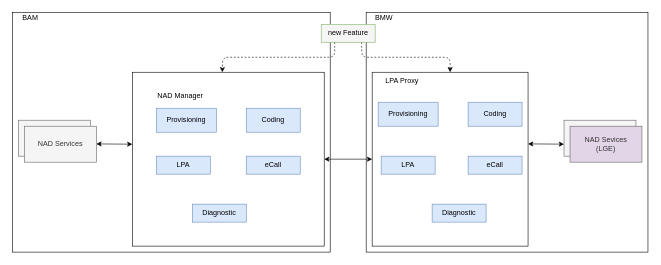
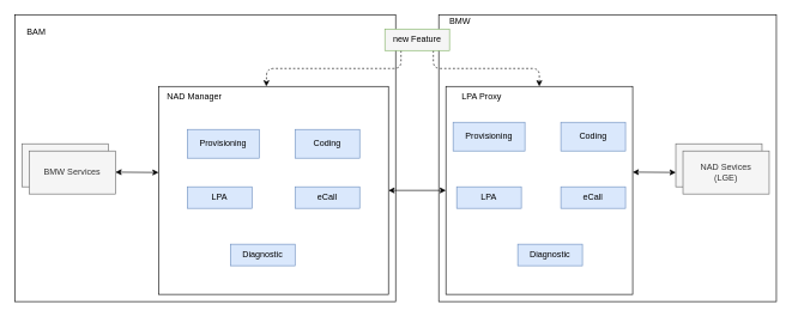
- <mxCell id="3" value="BAM" style="text;html=1;strokeColor=none;fillColor=none;align=center;verticalAlign=middle;whiteSpace=wrap;rounded=0;" vertex="1" parent="1"><mxGeometry x="30" y="20" width="40" height="20" as="geometry" /></mxCell>
+ <mxCell id="3" value="BAM" style="text;html=1;strokeColor=none;fillColor=none;align=center;verticalAlign=middle;whiteSpace=wrap;rounded=0;" vertex="1" parent="1"><mxGeometry x="30" y="35" width="40" height="20" as="geometry" /></mxCell>
- <mxCell id="25" value="NAD Manager" style="text;html=1;strokeColor=none;fillColor=none;align=center;verticalAlign=middle;whiteSpace=wrap;rounded=0;" vertex="1" parent="1"><mxGeometry x="260" y="150" width="80" height="20" as="geometry" /></mxCell>
+ <mxCell id="25" value="NAD Manager" style="text;html=1;strokeColor=none;fillColor=none;align=center;verticalAlign=middle;whiteSpace=wrap;rounded=0;" vertex="1" parent="1"><mxGeometry x="230" y="125" width="80" height="20" as="geometry" /></mxCell>
- <mxCell id="14" value="NAD Services" style="rounded=0;whiteSpace=wrap;html=1;fillColor=#f5f5f5;strokeColor=#666666;fontColor=#333333;" vertex="1" parent="1"><mxGeometry x="40" y="210" width="120" height="60" as="geometry" /></mxCell>
+ <mxCell id="14" value="BMW Services" style="rounded=0;whiteSpace=wrap;html=1;fillColor=#f5f5f5;strokeColor=#666666;fontColor=#333333;" vertex="1" parent="1"><mxGeometry x="40" y="210" width="120" height="60" as="geometry" /></mxCell>
- <mxCell id="16" value="NAD Sevices&lt;br&gt;(LGE)" style="rounded=0;whiteSpace=wrap;html=1;fillColor=#e1d5e7;strokeColor=#666666;fontColor=#333333;" vertex="1" parent="1"><mxGeometry x="950" y="210" width="120" height="60" as="geometry" /></mxCell>
+ <mxCell id="16" value="NAD Sevices&lt;br&gt;(LGE)" style="rounded=0;whiteSpace=wrap;html=1;fillColor=#f5f5f5;strokeColor=#666666;fontColor=#333333;" vertex="1" parent="1"><mxGeometry x="950" y="210" width="120" height="60" as="geometry" /></mxCell>
